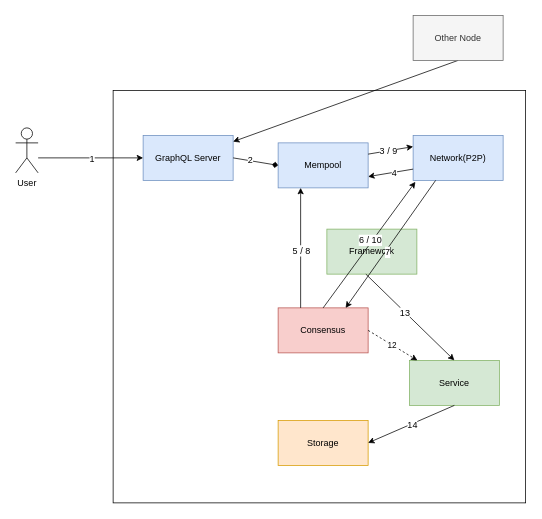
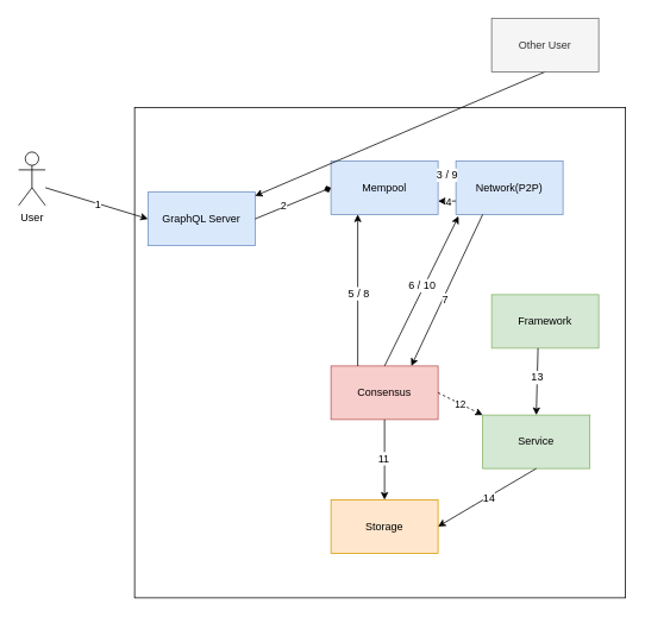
- <mxCell id="30" value="Other Node" style="rounded=0;whiteSpace=wrap;html=1;fillColor=#f5f5f5;strokeColor=#666666;fontColor=#333333;" vertex="1" parent="1"><mxGeometry x="550" y="20" width="120" height="60" as="geometry" /></mxCell>
+ <mxCell id="30" value="Other User" style="rounded=0;whiteSpace=wrap;html=1;fillColor=#f5f5f5;strokeColor=#666666;fontColor=#333333;" vertex="1" parent="1"><mxGeometry x="550" y="20" width="120" height="60" as="geometry" /></mxCell>
- <mxCell id="3" value="GraphQL Server" style="rounded=0;whiteSpace=wrap;html=1;fillColor=#dae8fc;strokeColor=#6c8ebf;" vertex="1" parent="1"><mxGeometry x="190" y="180" width="120" height="60" as="geometry" /></mxCell>
+ <mxCell id="3" value="GraphQL Server" style="rounded=0;whiteSpace=wrap;html=1;fillColor=#dae8fc;strokeColor=#6c8ebf;" vertex="1" parent="1"><mxGeometry x="165" y="215" width="120" height="60" as="geometry" /></mxCell>
- <mxCell id="5" value="Network(P2P)" style="rounded=0;whiteSpace=wrap;html=1;fillColor=#dae8fc;strokeColor=#6c8ebf;" vertex="1" parent="1"><mxGeometry x="550" y="180" width="120" height="60" as="geometry" /></mxCell>
+ <mxCell id="5" value="Network(P2P)" style="rounded=0;whiteSpace=wrap;html=1;fillColor=#dae8fc;strokeColor=#6c8ebf;" vertex="1" parent="1"><mxGeometry x="510" y="180" width="120" height="60" as="geometry" /></mxCell>
- <mxCell id="4" value="Mempool" style="rounded=0;whiteSpace=wrap;html=1;fillColor=#dae8fc;strokeColor=#6c8ebf;" vertex="1" parent="1"><mxGeometry x="370" y="190" width="120" height="60" as="geometry" /></mxCell>
+ <mxCell id="4" value="Mempool" style="rounded=0;whiteSpace=wrap;html=1;fillColor=#dae8fc;strokeColor=#6c8ebf;" vertex="1" parent="1"><mxGeometry x="370" y="180" width="120" height="60" as="geometry" /></mxCell>
- <mxCell id="7" value="Framework" style="rounded=0;whiteSpace=wrap;html=1;fillColor=#d5e8d4;strokeColor=#82b366;" vertex="1" parent="1"><mxGeometry x="435" y="305" width="120" height="60" as="geometry" /></mxCell>
+ <mxCell id="7" value="Framework" style="rounded=0;whiteSpace=wrap;html=1;fillColor=#d5e8d4;strokeColor=#82b366;" vertex="1" parent="1"><mxGeometry x="550" y="330" width="120" height="60" as="geometry" /></mxCell>
- <mxCell id="8" value="Service" style="rounded=0;whiteSpace=wrap;html=1;fillColor=#d5e8d4;strokeColor=#82b366;" vertex="1" parent="1"><mxGeometry x="545" y="480" width="120" height="60" as="geometry" /></mxCell>
+ <mxCell id="8" value="Service" style="rounded=0;whiteSpace=wrap;html=1;fillColor=#d5e8d4;strokeColor=#82b366;" vertex="1" parent="1"><mxGeometry x="540" y="465" width="120" height="60" as="geometry" /></mxCell>
+ <mxCell id="21" value="" style="endArrow=classic;html=1;exitX=0.5;exitY=1;exitDx=0;exitDy=0;entryX=0.5;entryY=0;entryDx=0;entryDy=0;" edge="1" parent="1" source="6" target="9"><mxGeometry width="50" height="50" relative="1" as="geometry"><mxPoint x="450" y="540" as="sourcePoint" /><mxPoint x="500" y="490" as="targetPoint" /></mxGeometry></mxCell>
+ <mxCell id="22" value="11" style="text;html=1;resizable=0;points=[];align=center;verticalAlign=middle;labelBackgroundColor=#ffffff;" vertex="1" connectable="0" parent="21"><mxGeometry x="-0.044" y="-2" relative="1" as="geometry"><mxPoint as="offset" /></mxGeometry></mxCell>
